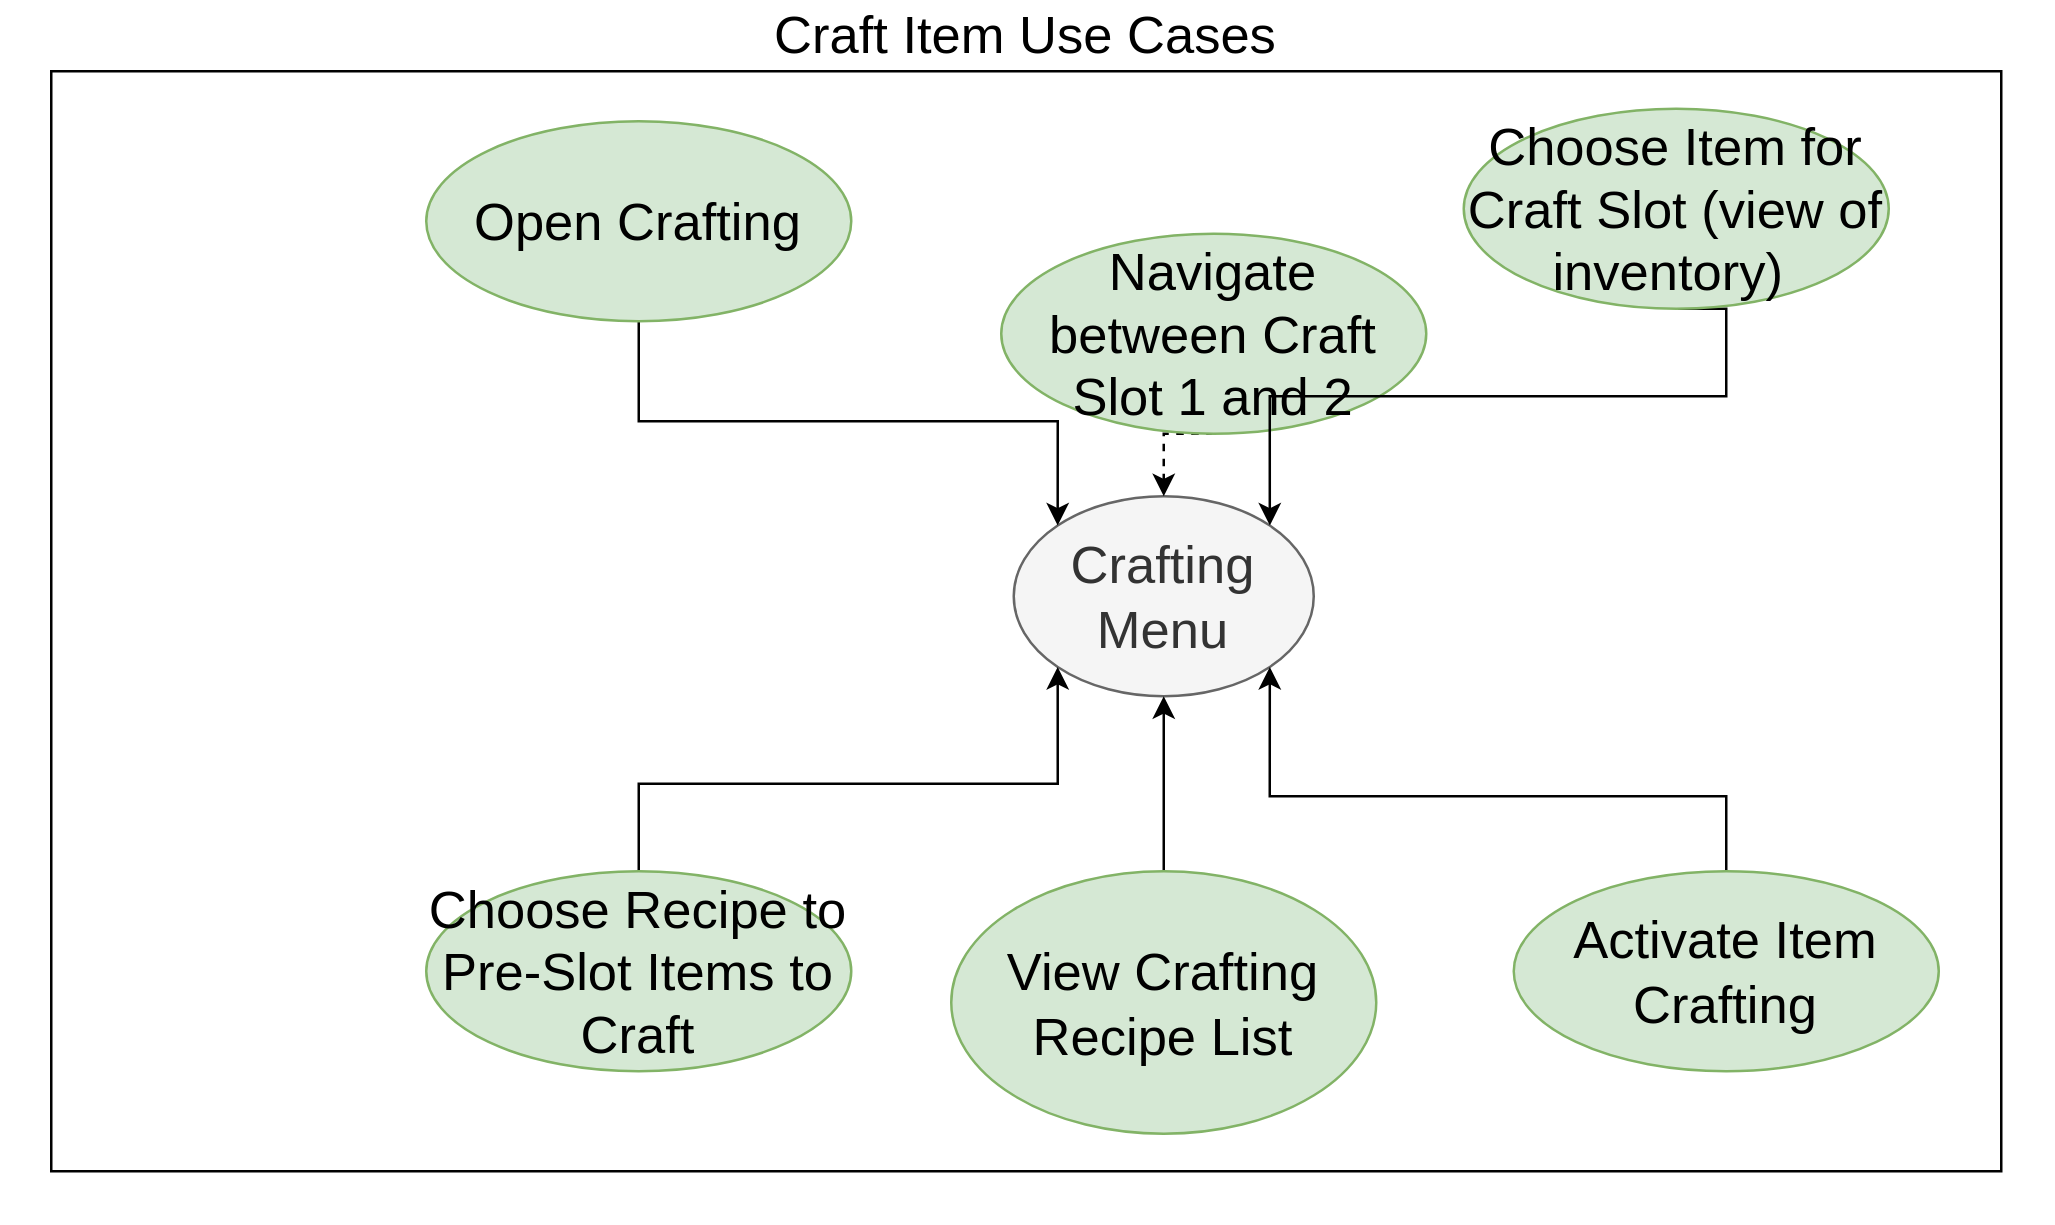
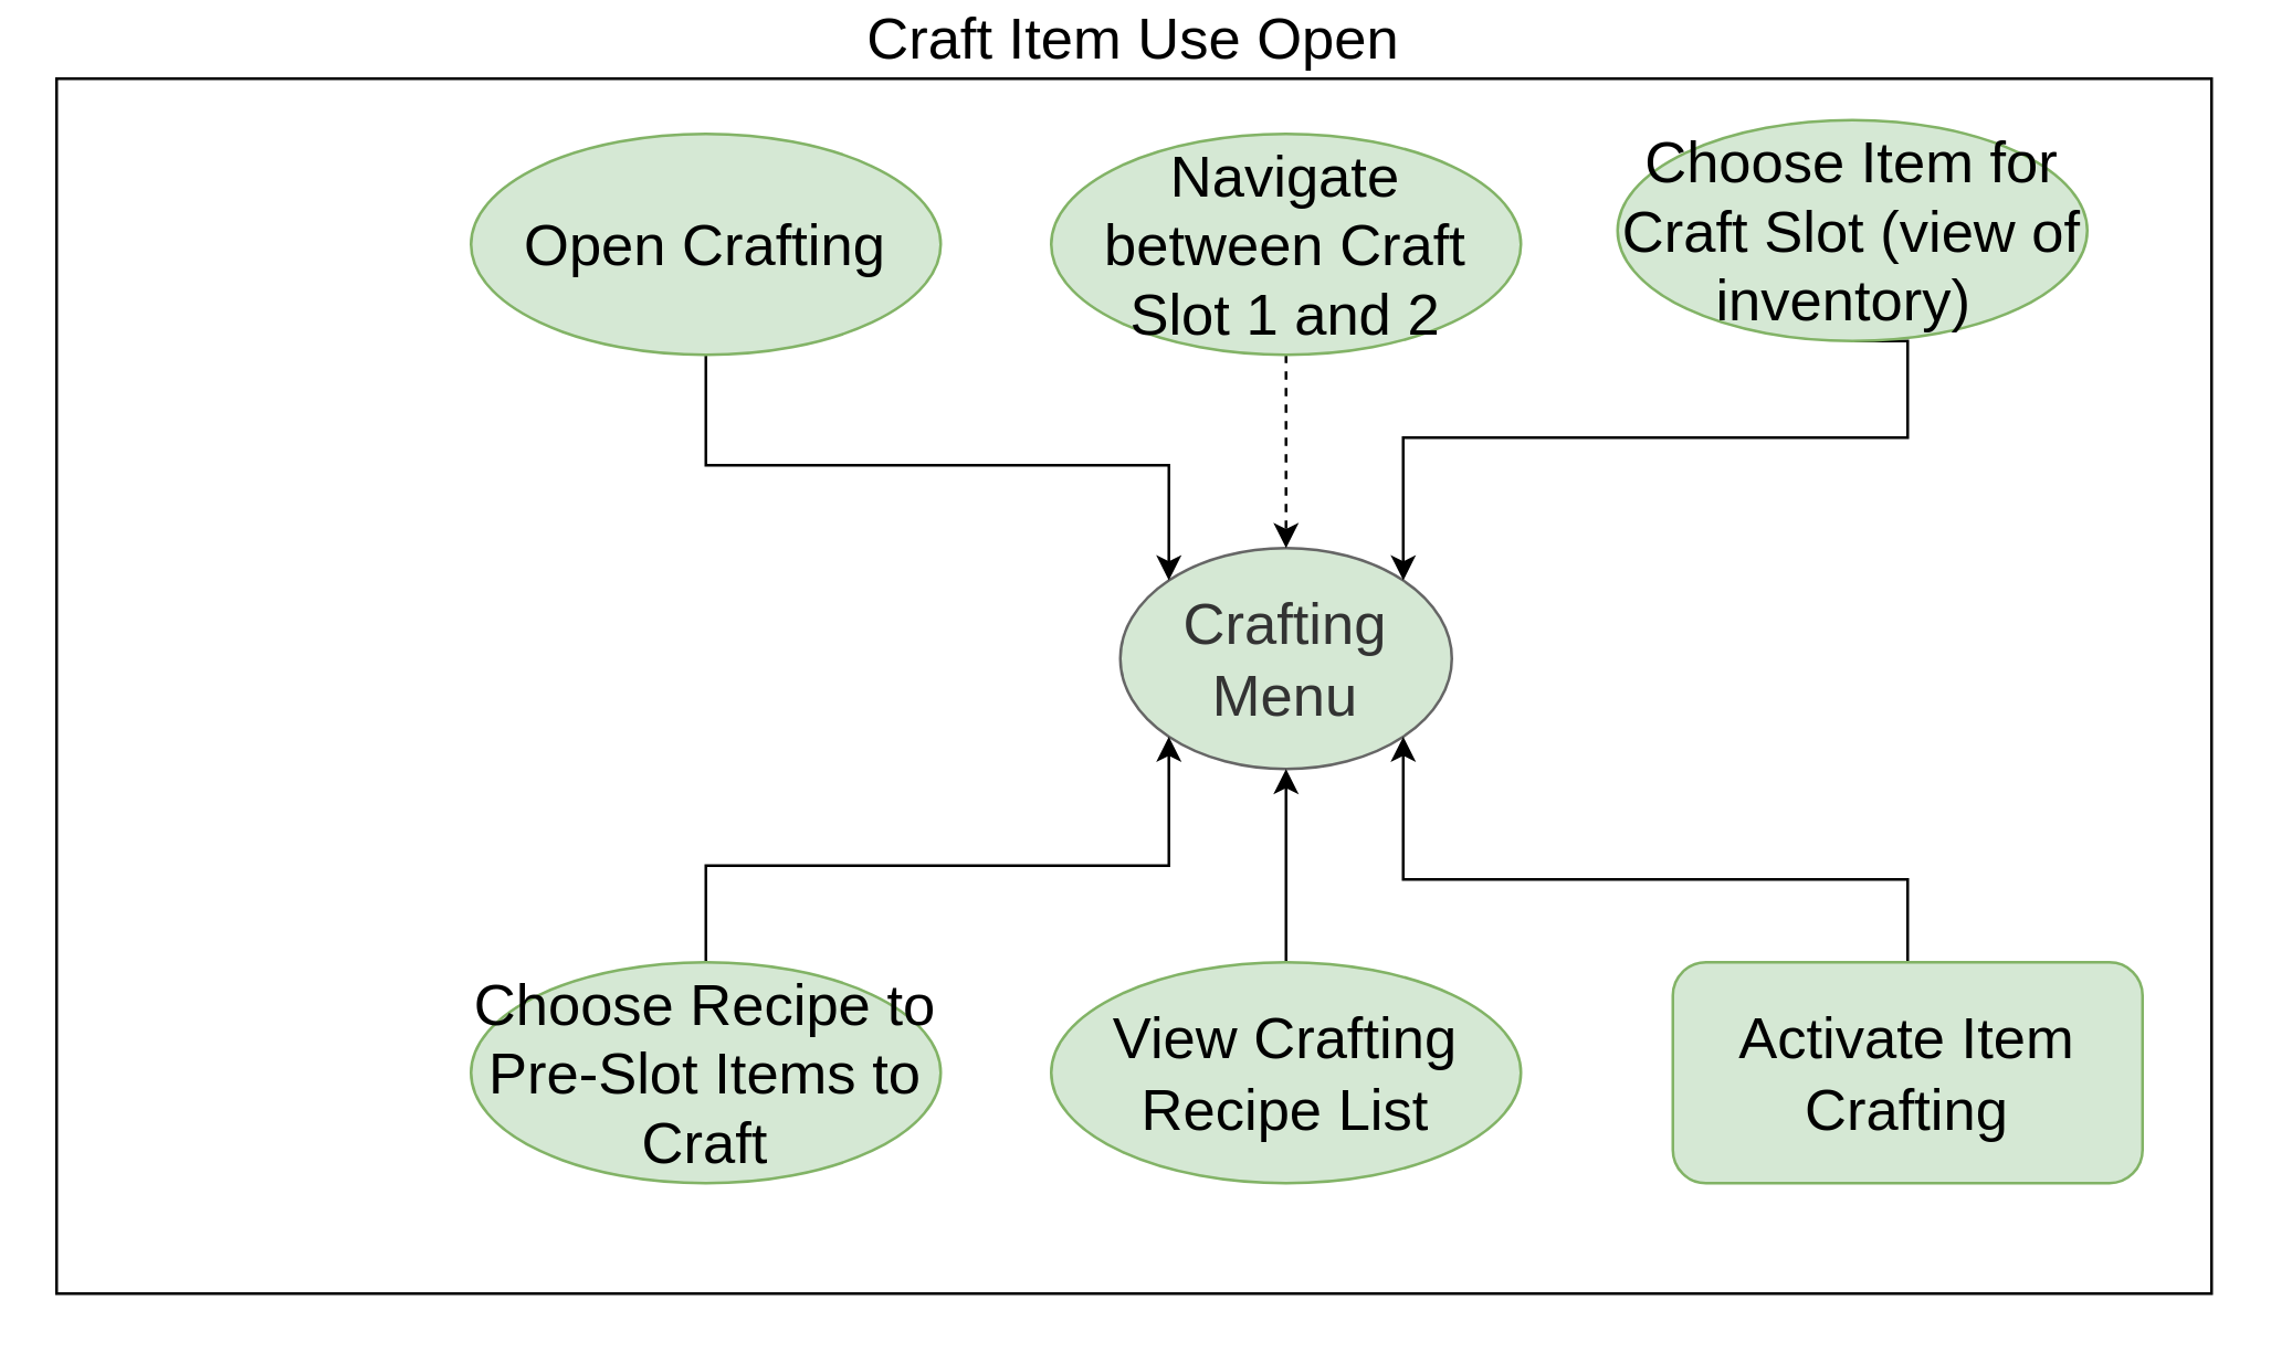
- <mxCell id="2" value="Craft Item Use Cases" style="rounded=0;whiteSpace=wrap;html=1;labelPosition=center;verticalLabelPosition=top;align=center;verticalAlign=bottom;fontSize=21;" parent="1" vertex="1"><mxGeometry x="20" y="20" width="780" height="440" as="geometry" /></mxCell>
+ <mxCell id="2" value="Craft Item Use Open" style="rounded=0;whiteSpace=wrap;html=1;labelPosition=center;verticalLabelPosition=top;align=center;verticalAlign=bottom;fontSize=21;" parent="1" vertex="1"><mxGeometry x="20" y="20" width="780" height="440" as="geometry" /></mxCell>
- <mxCell id="5" value="Navigate between Craft Slot 1 and 2" style="ellipse;whiteSpace=wrap;html=1;fontSize=21;fillColor=#d5e8d4;strokeColor=#82b366;" parent="1" vertex="1"><mxGeometry x="400" y="85" width="170" height="80" as="geometry" /></mxCell>
+ <mxCell id="5" value="Navigate between Craft Slot 1 and 2" style="ellipse;whiteSpace=wrap;html=1;fontSize=21;fillColor=#d5e8d4;strokeColor=#82b366;" parent="1" vertex="1"><mxGeometry x="380" y="40" width="170" height="80" as="geometry" /></mxCell>
- <mxCell id="3" value="Crafting&lt;br&gt;Menu" style="ellipse;whiteSpace=wrap;html=1;fontSize=21;fillColor=#f5f5f5;strokeColor=#666666;fontColor=#333333;" parent="1" vertex="1"><mxGeometry x="405" y="190" width="120" height="80" as="geometry" /></mxCell>
+ <mxCell id="3" value="Crafting&lt;br&gt;Menu" style="ellipse;whiteSpace=wrap;html=1;fontSize=21;fillColor=#d5e8d4;strokeColor=#666666;fontColor=#333333;" parent="1" vertex="1"><mxGeometry x="405" y="190" width="120" height="80" as="geometry" /></mxCell>
- <mxCell id="7" value="&lt;span&gt;Activate Item Crafting&lt;/span&gt;" style="ellipse;whiteSpace=wrap;html=1;fontSize=21;fillColor=#d5e8d4;strokeColor=#82b366;" parent="1" vertex="1"><mxGeometry x="605" y="340" width="170" height="80" as="geometry" /></mxCell>
+ <mxCell id="7" value="&lt;span&gt;Activate Item Crafting&lt;/span&gt;" style="whiteSpace=wrap;html=1;fontSize=21;fillColor=#d5e8d4;strokeColor=#82b366;rounded=1;" parent="1" vertex="1"><mxGeometry x="605" y="340" width="170" height="80" as="geometry" /></mxCell>
- <mxCell id="11" value="&lt;span&gt;View Crafting Recipe List&lt;/span&gt;" style="ellipse;whiteSpace=wrap;html=1;fontSize=21;fillColor=#d5e8d4;strokeColor=#82b366;" parent="1" vertex="1"><mxGeometry x="380" y="340" width="170" height="105" as="geometry" /></mxCell>
+ <mxCell id="11" value="&lt;span&gt;View Crafting Recipe List&lt;/span&gt;" style="ellipse;whiteSpace=wrap;html=1;fontSize=21;fillColor=#d5e8d4;strokeColor=#82b366;" parent="1" vertex="1"><mxGeometry x="380" y="340" width="170" height="80" as="geometry" /></mxCell>
